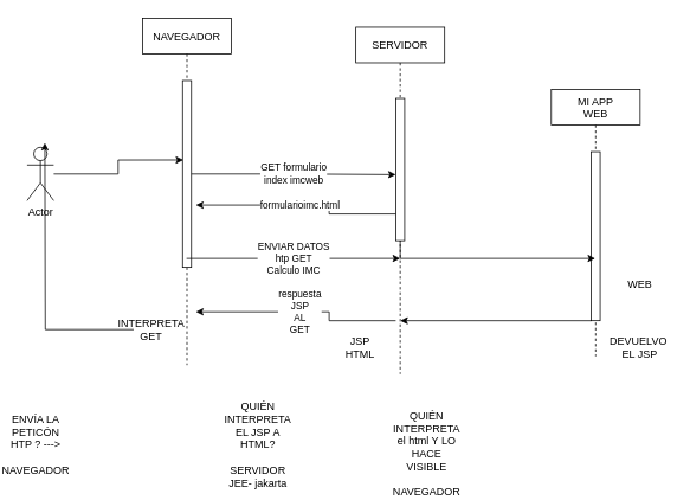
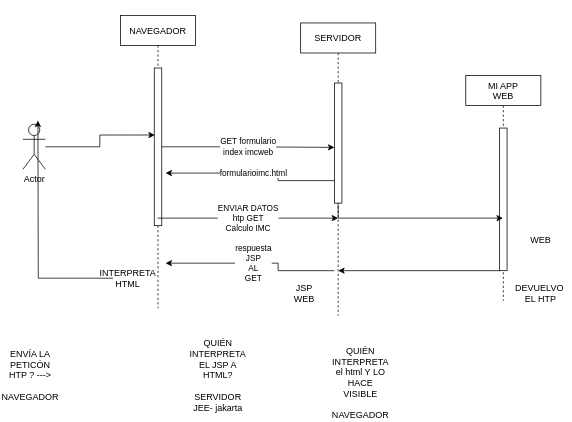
- <mxCell id="20" value="INTERPRETA&lt;br&gt;GET" style="text;html=1;strokeColor=none;fillColor=none;align=center;verticalAlign=middle;whiteSpace=wrap;rounded=0;" vertex="1" parent="1"><mxGeometry x="150" y="360" width="40" height="20" as="geometry" /></mxCell>
+ <mxCell id="20" value="INTERPRETA&lt;br&gt;HTML" style="text;html=1;strokeColor=none;fillColor=none;align=center;verticalAlign=middle;whiteSpace=wrap;rounded=0;" vertex="1" parent="1"><mxGeometry x="150" y="360" width="40" height="20" as="geometry" /></mxCell>
- <mxCell id="17" value="JSP&lt;br&gt;HTML" style="text;html=1;strokeColor=none;fillColor=none;align=center;verticalAlign=middle;whiteSpace=wrap;rounded=0;" vertex="1" parent="1"><mxGeometry x="385" y="380" width="40" height="20" as="geometry" /></mxCell>
+ <mxCell id="17" value="JSP&lt;br&gt;WEB" style="text;html=1;strokeColor=none;fillColor=none;align=center;verticalAlign=middle;whiteSpace=wrap;rounded=0;" vertex="1" parent="1"><mxGeometry x="385" y="380" width="40" height="20" as="geometry" /></mxCell>
- <mxCell id="15" value="DEVUELVO&amp;nbsp;&lt;br&gt;EL JSP" style="text;html=1;strokeColor=none;fillColor=none;align=center;verticalAlign=middle;whiteSpace=wrap;rounded=0;" vertex="1" parent="1"><mxGeometry x="700" y="380" width="40" height="20" as="geometry" /></mxCell>
+ <mxCell id="15" value="DEVUELVO&amp;nbsp;&lt;br&gt;EL HTP" style="text;html=1;strokeColor=none;fillColor=none;align=center;verticalAlign=middle;whiteSpace=wrap;rounded=0;" vertex="1" parent="1"><mxGeometry x="700" y="380" width="40" height="20" as="geometry" /></mxCell>
